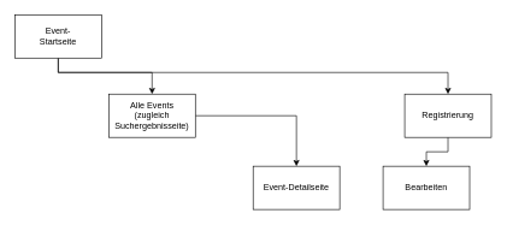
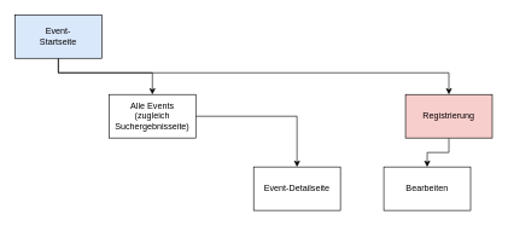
- <mxCell id="4" value="Event-&lt;br&gt;Startseite" style="rounded=0;whiteSpace=wrap;html=1;" parent="1" vertex="1"><mxGeometry x="20" y="20" width="120" height="60" as="geometry" /></mxCell>
+ <mxCell id="4" value="Event-&lt;br&gt;Startseite" style="rounded=0;whiteSpace=wrap;html=1;fillColor=#dae8fc;" parent="1" vertex="1"><mxGeometry x="20" y="20" width="120" height="60" as="geometry" /></mxCell>
- <mxCell id="9" value="Registrierung" style="rounded=0;whiteSpace=wrap;html=1;" parent="1" vertex="1"><mxGeometry x="560" y="130" width="120" height="60" as="geometry" /></mxCell>
+ <mxCell id="9" value="Registrierung" style="rounded=0;whiteSpace=wrap;html=1;fillColor=#f8cecc;" parent="1" vertex="1"><mxGeometry x="560" y="130" width="120" height="60" as="geometry" /></mxCell>
